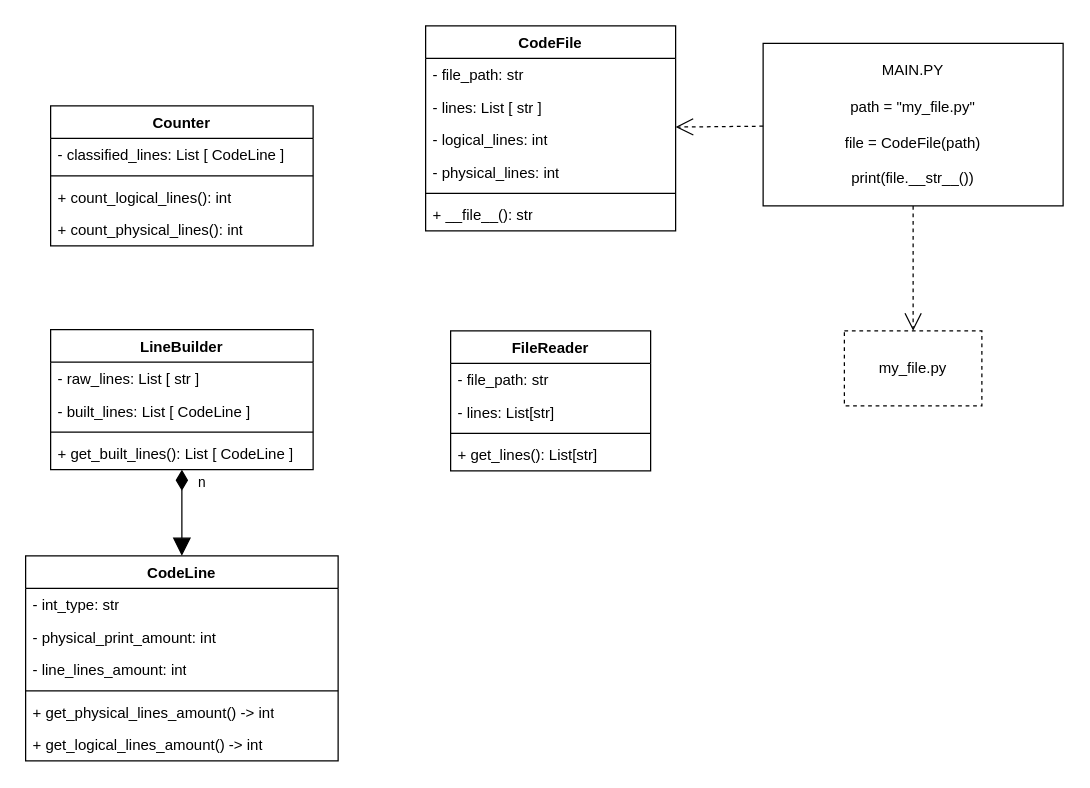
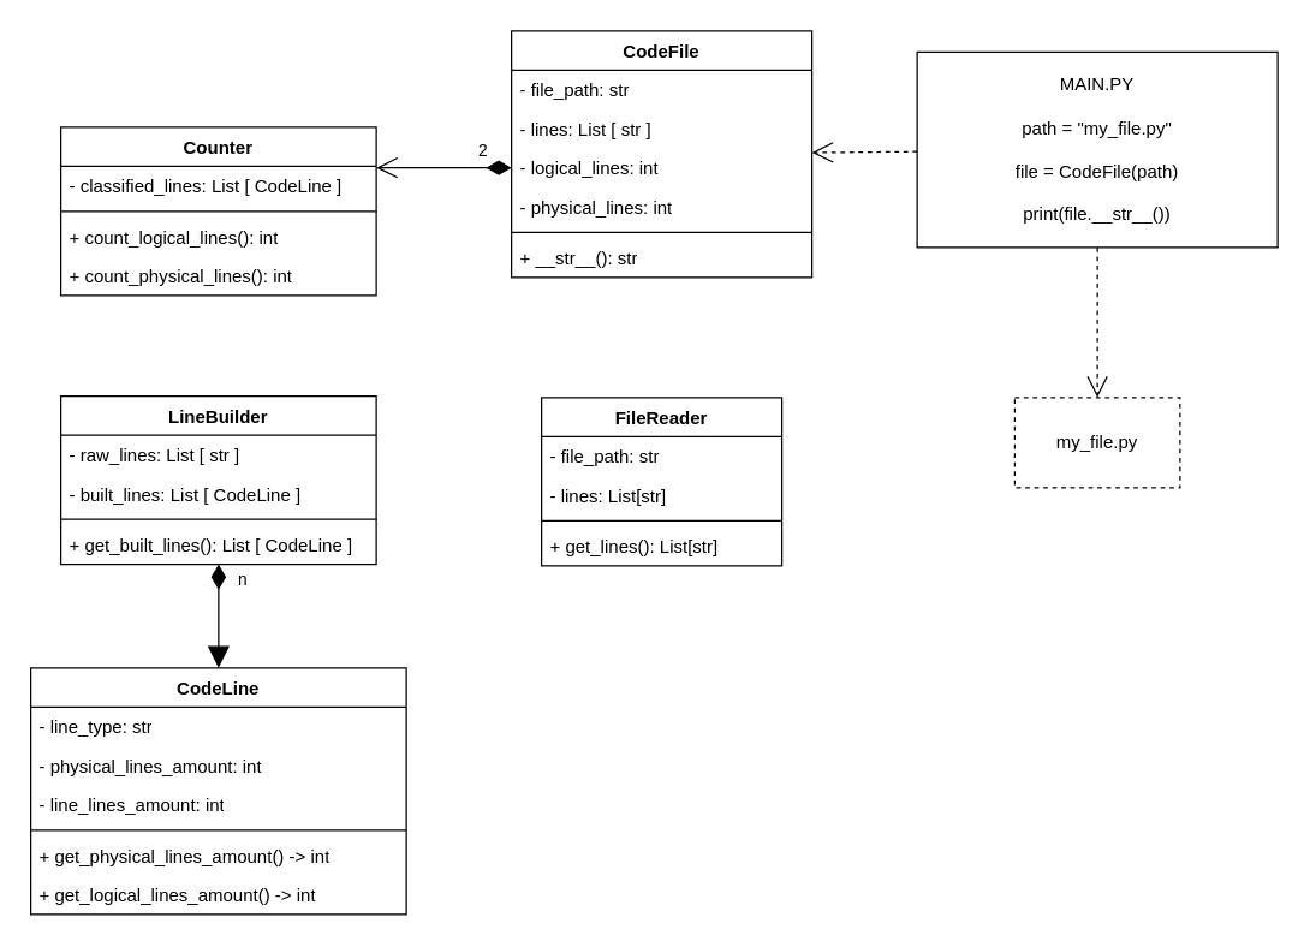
+ <mxCell id="35" value="" style="endArrow=open;html=1;endSize=12;startArrow=diamondThin;startSize=14;startFill=1;edgeStyle=orthogonalEdgeStyle;align=left;verticalAlign=bottom;rounded=0;exitX=0;exitY=0.5;exitDx=0;exitDy=0;" edge="1" parent="1" source="14" target="6"><mxGeometry x="-0.333" y="-7" relative="1" as="geometry"><mxPoint x="440" y="31" as="sourcePoint" /><mxPoint x="440" y="-64" as="targetPoint" /><mxPoint as="offset" /><Array as="points"><mxPoint x="185" y="111" /></Array></mxGeometry></mxCell>
+ <mxCell id="36" value="2" style="edgeLabel;html=1;align=center;verticalAlign=middle;resizable=0;points=[];" vertex="1" connectable="0" parent="35"><mxGeometry x="-0.514" y="-5" relative="1" as="geometry"><mxPoint x="2" y="-7" as="offset" /></mxGeometry></mxCell>
- <mxCell id="17" value="+ __file__(): str" style="text;strokeColor=none;fillColor=none;align=left;verticalAlign=top;spacingLeft=4;spacingRight=4;overflow=hidden;rotatable=0;points=[[0,0.5],[1,0.5]];portConstraint=eastwest;whiteSpace=wrap;html=1;" vertex="1" parent="11"><mxGeometry y="138" width="200" height="26" as="geometry" /></mxCell>
+ <mxCell id="17" value="+ __str__(): str" style="text;strokeColor=none;fillColor=none;align=left;verticalAlign=top;spacingLeft=4;spacingRight=4;overflow=hidden;rotatable=0;points=[[0,0.5],[1,0.5]];portConstraint=eastwest;whiteSpace=wrap;html=1;" vertex="1" parent="11"><mxGeometry y="138" width="200" height="26" as="geometry" /></mxCell>
- <mxCell id="24" value="- int_type: str" style="text;strokeColor=none;fillColor=none;align=left;verticalAlign=top;spacingLeft=4;spacingRight=4;overflow=hidden;rotatable=0;points=[[0,0.5],[1,0.5]];portConstraint=eastwest;whiteSpace=wrap;html=1;" vertex="1" parent="23"><mxGeometry y="26" width="250" height="26" as="geometry" /></mxCell>
+ <mxCell id="24" value="- line_type: str" style="text;strokeColor=none;fillColor=none;align=left;verticalAlign=top;spacingLeft=4;spacingRight=4;overflow=hidden;rotatable=0;points=[[0,0.5],[1,0.5]];portConstraint=eastwest;whiteSpace=wrap;html=1;" vertex="1" parent="23"><mxGeometry y="26" width="250" height="26" as="geometry" /></mxCell>
- <mxCell id="25" value="- physical_print_amount: int" style="text;strokeColor=none;fillColor=none;align=left;verticalAlign=top;spacingLeft=4;spacingRight=4;overflow=hidden;rotatable=0;points=[[0,0.5],[1,0.5]];portConstraint=eastwest;whiteSpace=wrap;html=1;" vertex="1" parent="23"><mxGeometry y="52" width="250" height="26" as="geometry" /></mxCell>
+ <mxCell id="25" value="- physical_lines_amount: int" style="text;strokeColor=none;fillColor=none;align=left;verticalAlign=top;spacingLeft=4;spacingRight=4;overflow=hidden;rotatable=0;points=[[0,0.5],[1,0.5]];portConstraint=eastwest;whiteSpace=wrap;html=1;" vertex="1" parent="23"><mxGeometry y="52" width="250" height="26" as="geometry" /></mxCell>
